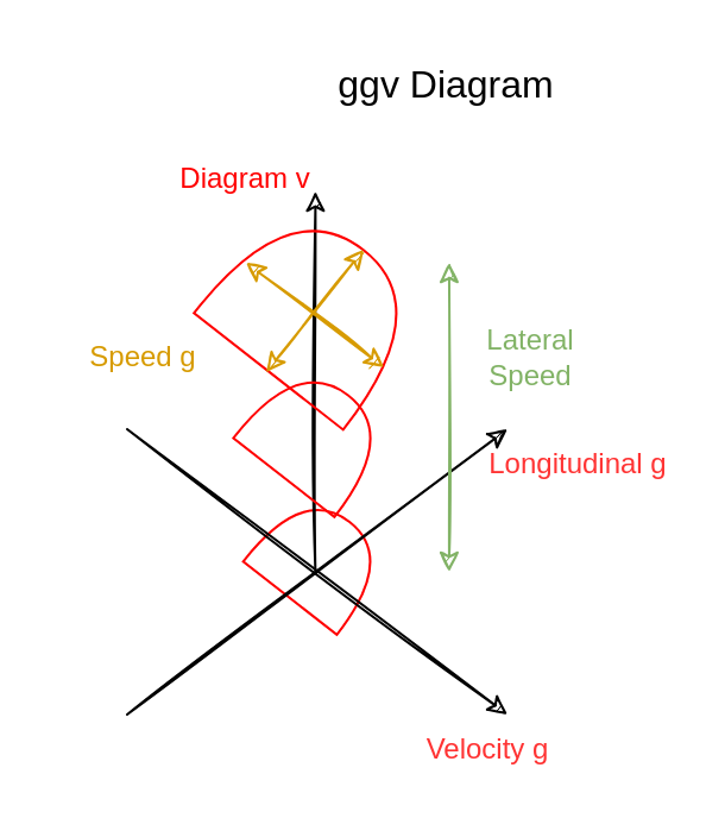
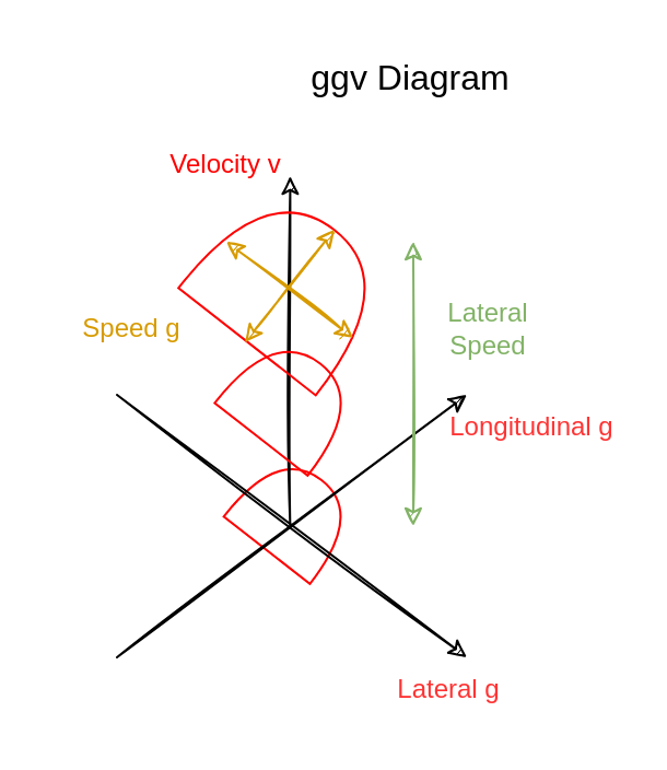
- <mxCell id="6" value="Diagram v" style="text;html=1;strokeColor=none;fillColor=none;align=center;verticalAlign=middle;whiteSpace=wrap;rounded=0;fontColor=#FF0000;" vertex="1" parent="1"><mxGeometry x="73" y="60" width="60" height="30" as="geometry" /></mxCell>
+ <mxCell id="6" value="Velocity v" style="text;html=1;strokeColor=none;fillColor=none;align=center;verticalAlign=middle;whiteSpace=wrap;rounded=0;fontColor=#FF0000;" vertex="1" parent="1"><mxGeometry x="73" y="60" width="60" height="30" as="geometry" /></mxCell>
- <mxCell id="8" value="Velocity g" style="text;html=1;strokeColor=none;fillColor=none;align=center;verticalAlign=middle;whiteSpace=wrap;rounded=0;fontColor=#FF3333;" vertex="1" parent="1"><mxGeometry x="164.86" y="300" width="80" height="30" as="geometry" /></mxCell>
+ <mxCell id="8" value="Lateral g" style="text;html=1;strokeColor=none;fillColor=none;align=center;verticalAlign=middle;whiteSpace=wrap;rounded=0;fontColor=#FF3333;" vertex="1" parent="1"><mxGeometry x="164.86" y="300" width="80" height="30" as="geometry" /></mxCell>
